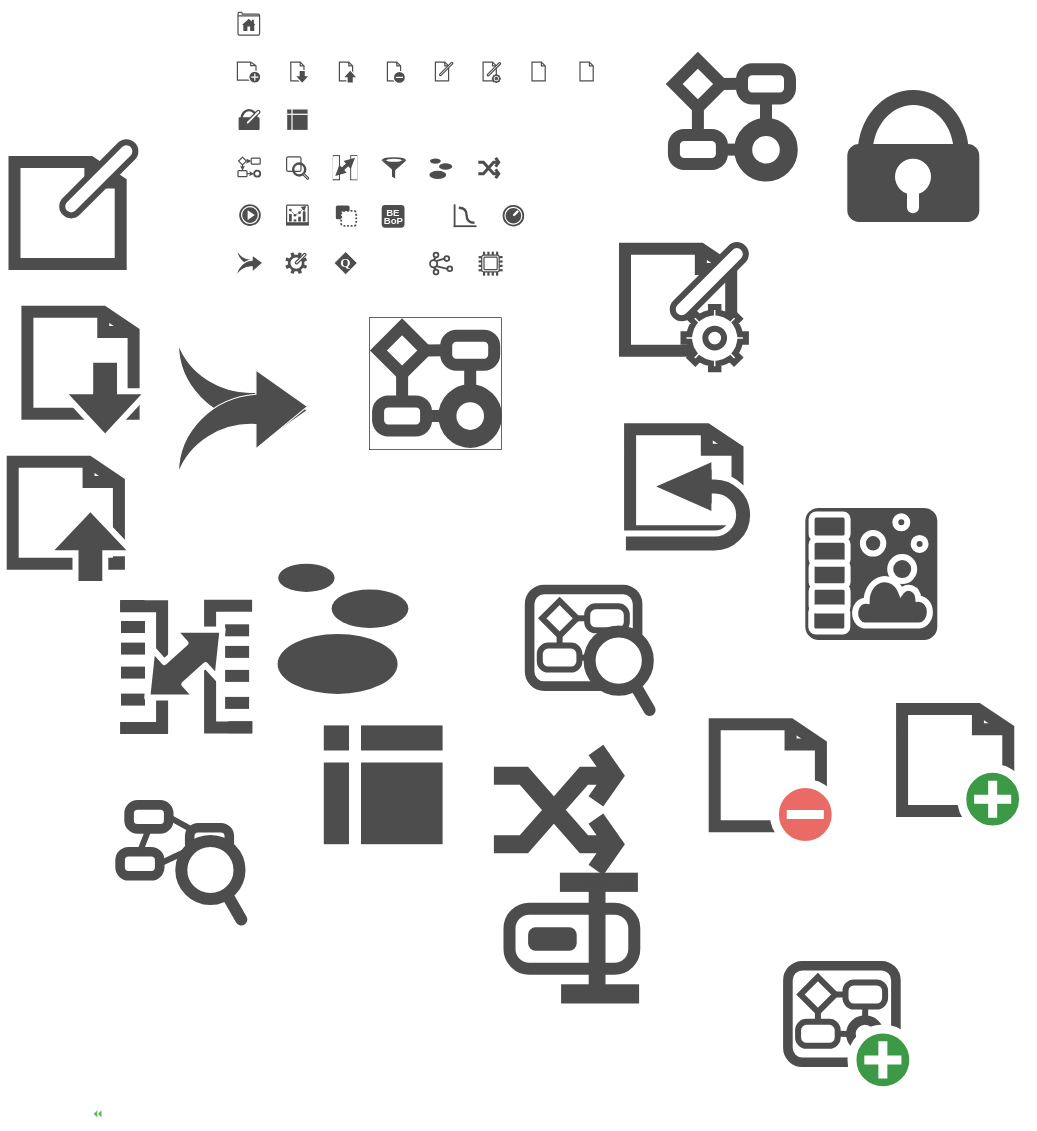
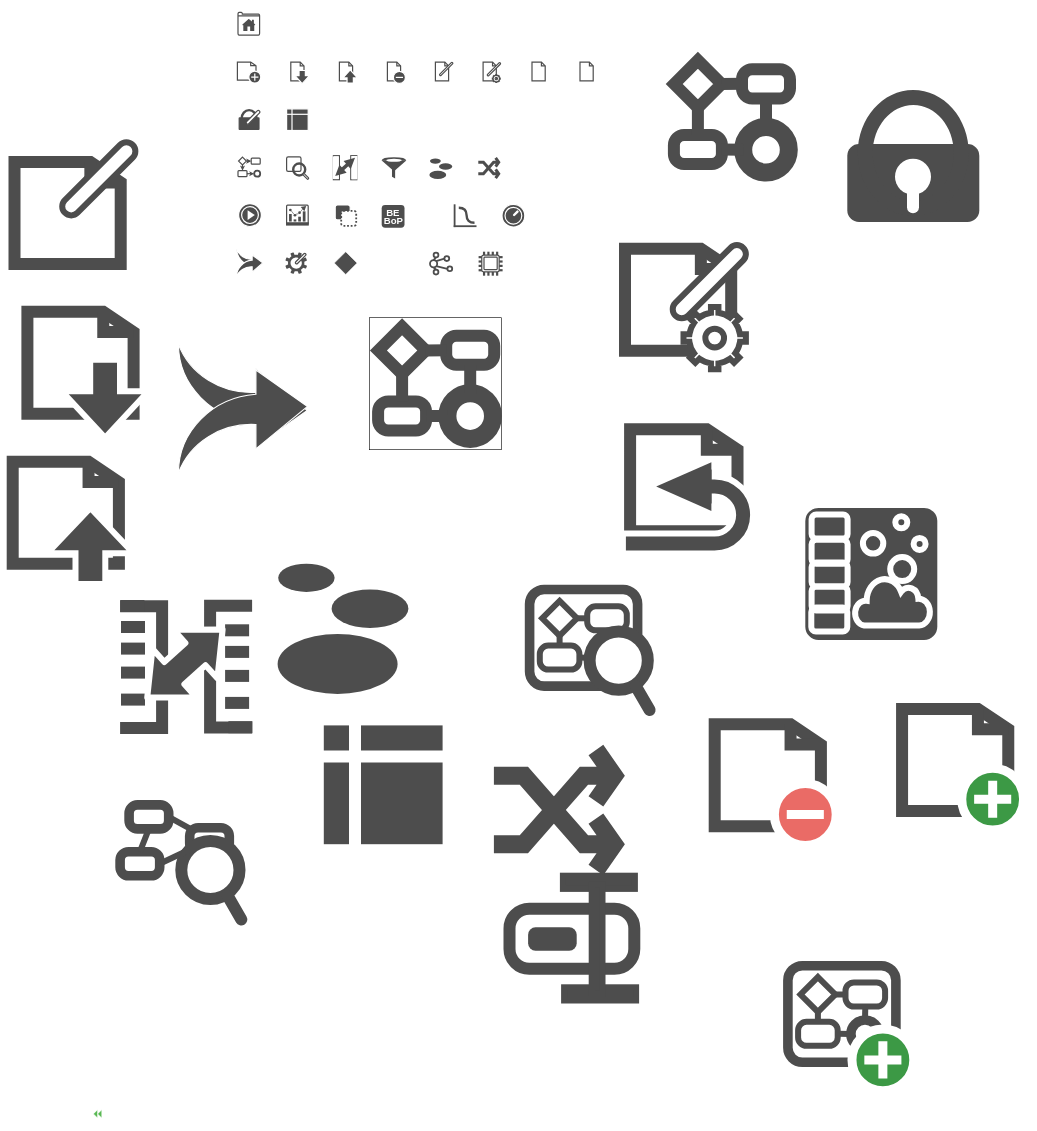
- <mxCell id="82" value="Q" style="text;html=1;resizable=0;points=[];autosize=1;align=left;verticalAlign=top;spacingTop=-4;fontSize=22;fontFamily=Times New Roman;fontColor=#FFFFFF;fontStyle=1" parent="1" vertex="1"><mxGeometry x="565" y="421.5" width="30" height="20" as="geometry" /></mxCell>
